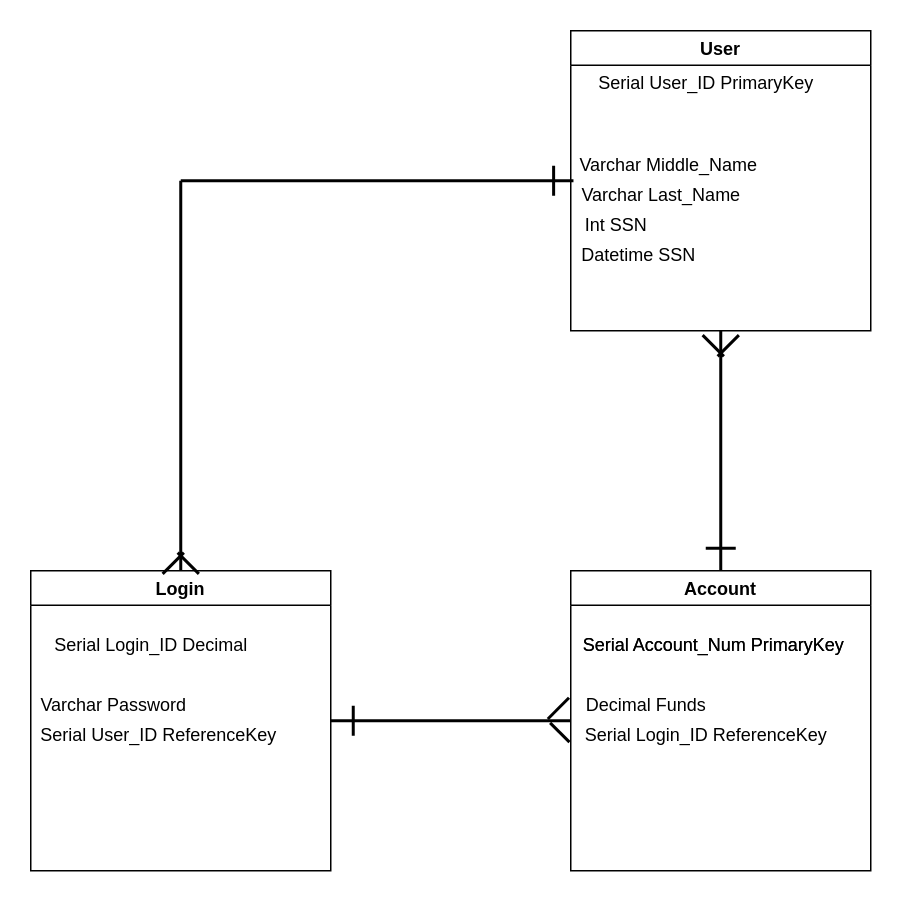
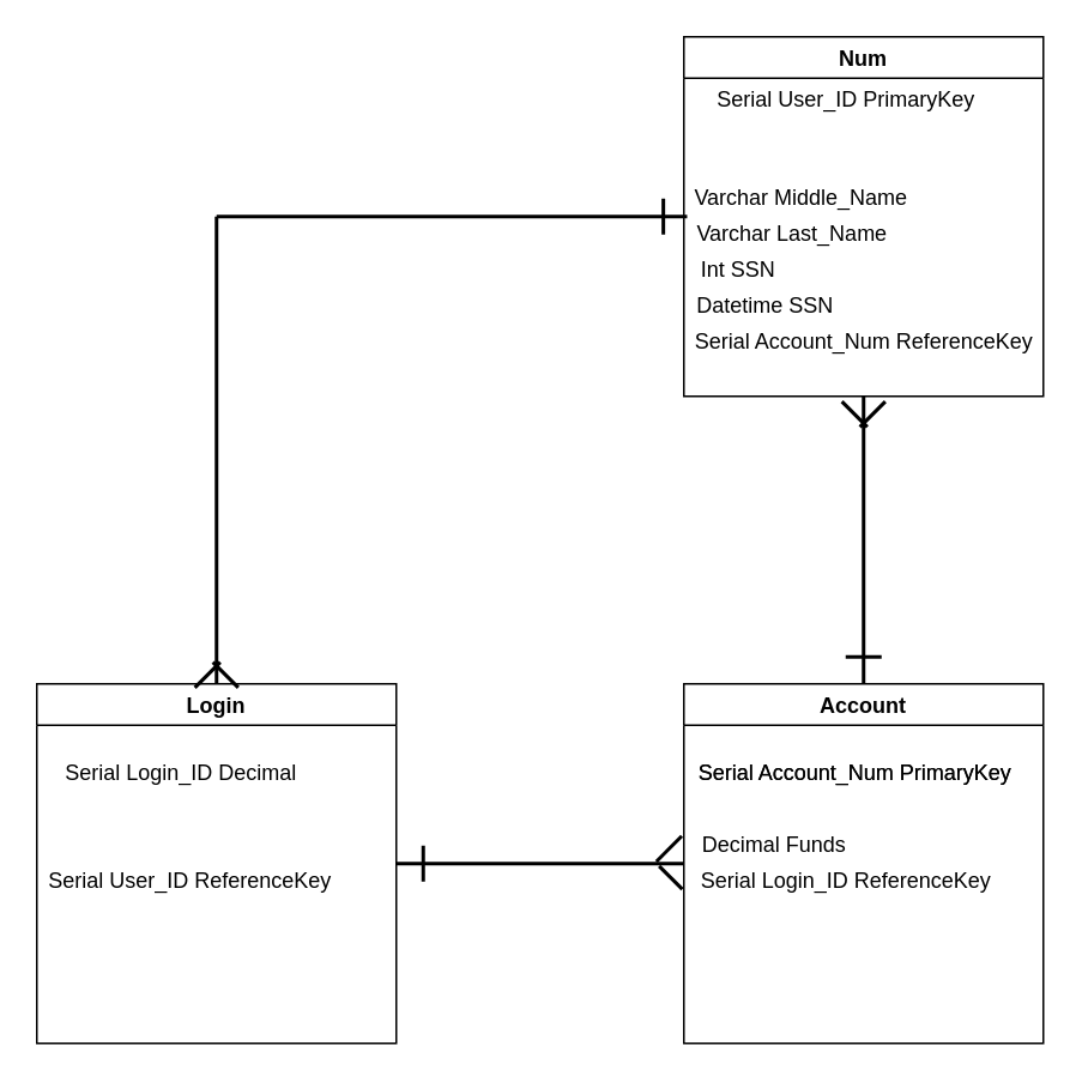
- <mxCell id="2" value="User" style="swimlane;" vertex="1" parent="1"><mxGeometry x="380" y="20" width="200" height="200" as="geometry"><mxRectangle x="40" y="40" width="60" height="23" as="alternateBounds" /></mxGeometry></mxCell>
+ <mxCell id="2" value="Num" style="swimlane;" vertex="1" parent="1"><mxGeometry x="380" y="20" width="200" height="200" as="geometry"><mxRectangle x="40" y="40" width="60" height="23" as="alternateBounds" /></mxGeometry></mxCell>
+ <mxCell id="8" value="Serial Account_Num ReferenceKey" style="text;html=1;align=center;verticalAlign=middle;resizable=0;points=[];autosize=1;strokeColor=none;fillColor=none;" vertex="1" parent="2"><mxGeometry y="160" width="200" height="20" as="geometry" /></mxCell>
- <mxCell id="11" value="Varchar Password" style="text;html=1;align=center;verticalAlign=middle;resizable=0;points=[];autosize=1;strokeColor=none;fillColor=none;" vertex="1" parent="9"><mxGeometry y="80" width="110" height="20" as="geometry" /></mxCell>
